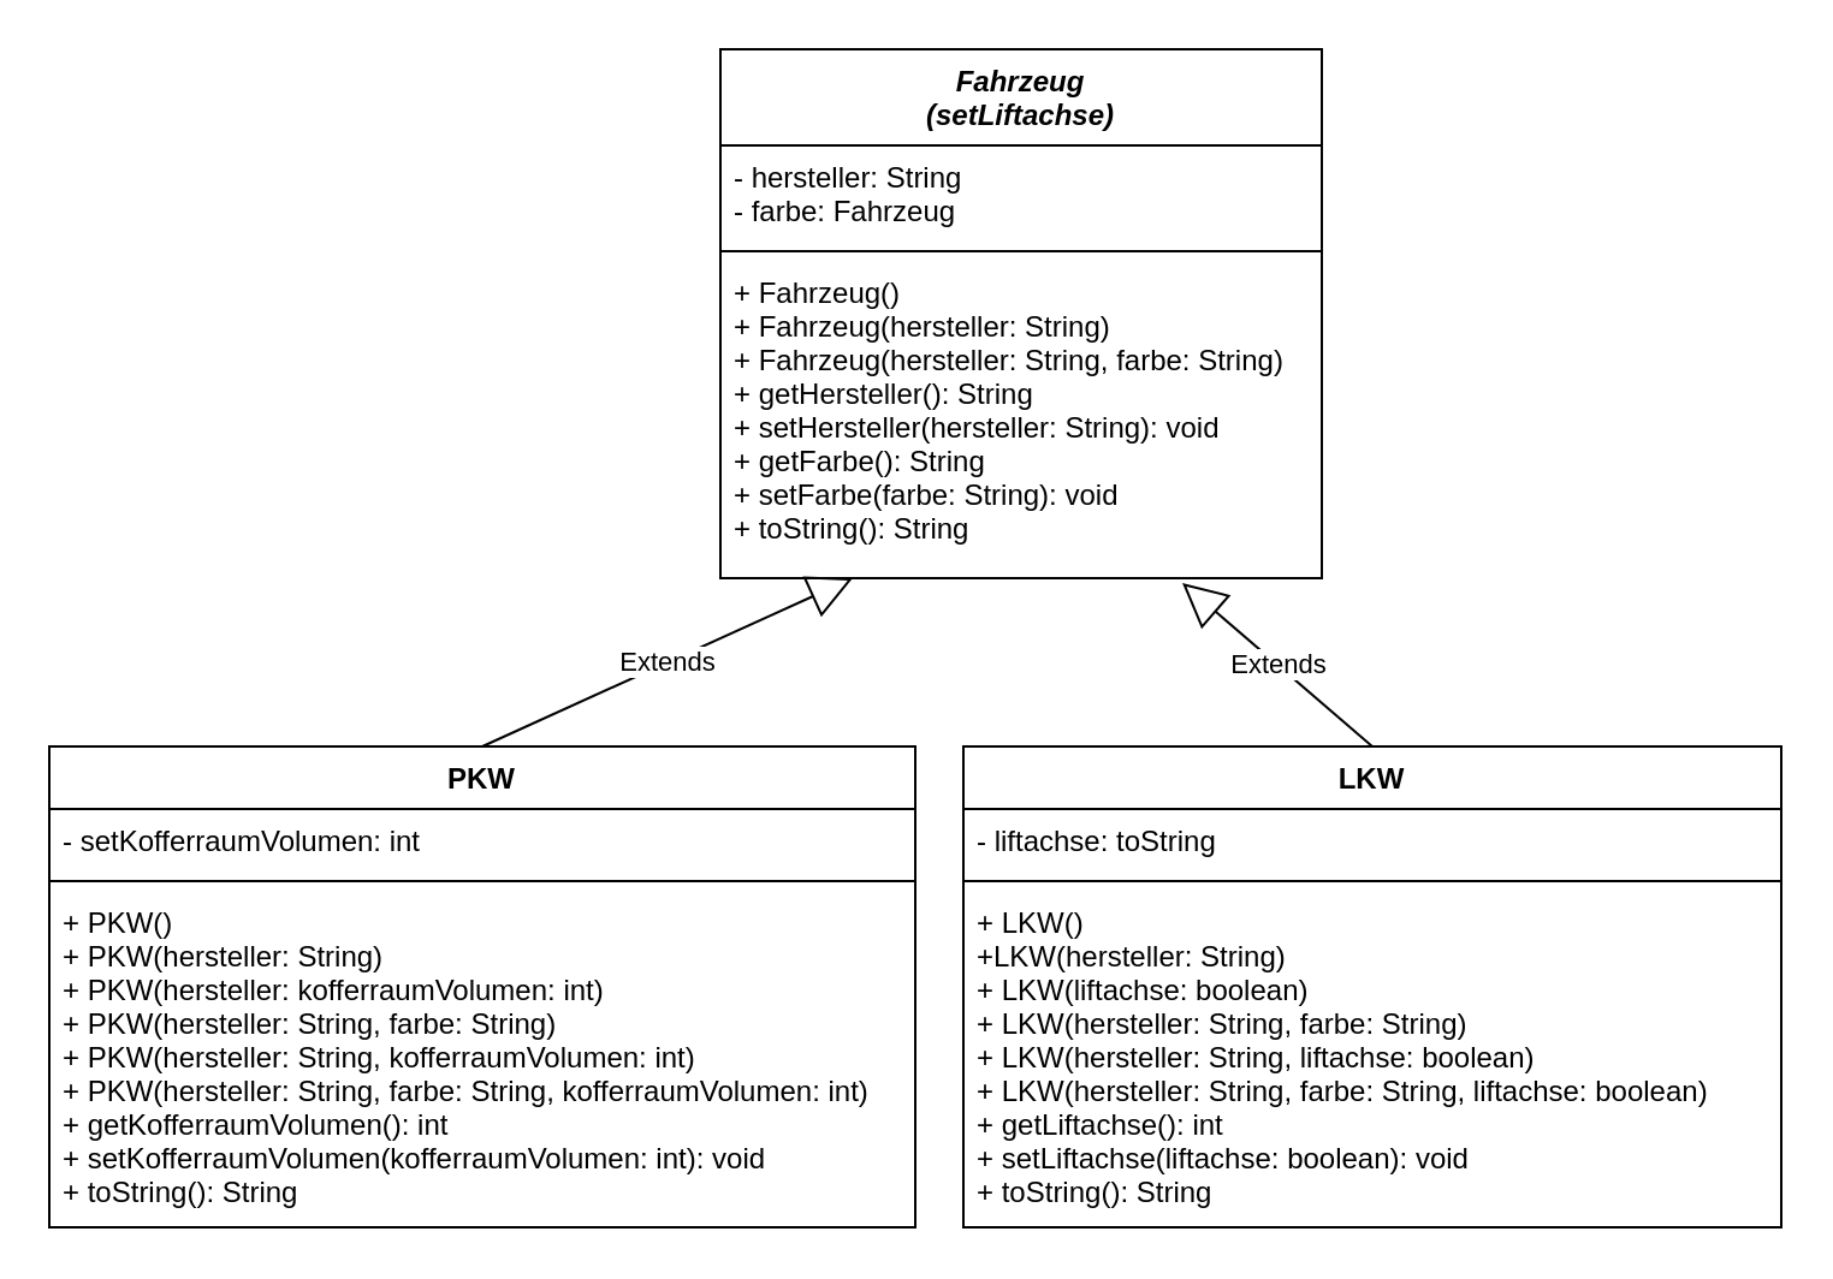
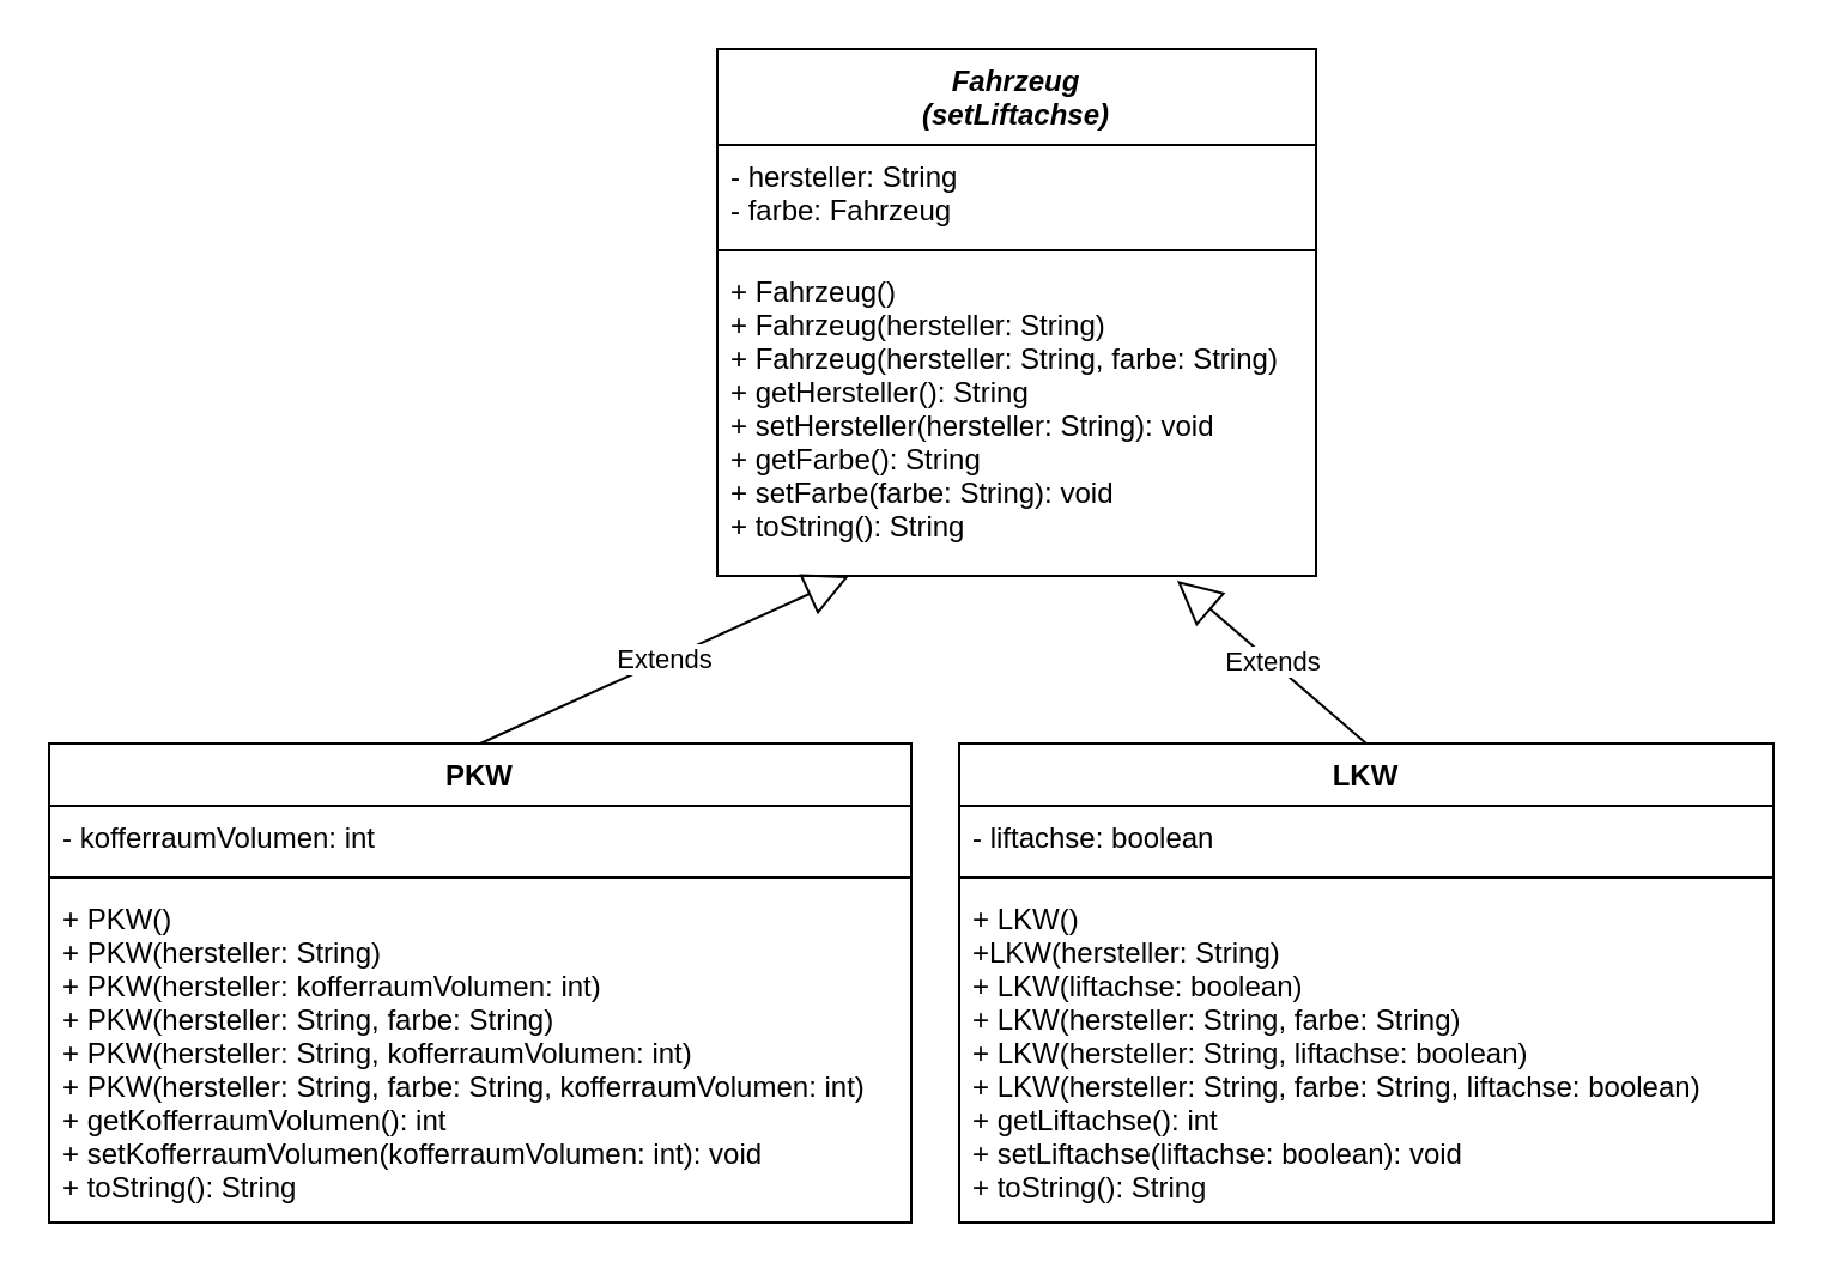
- <mxCell id="7" value="- setKofferraumVolumen: int" style="text;strokeColor=none;fillColor=none;align=left;verticalAlign=top;spacingLeft=4;spacingRight=4;overflow=hidden;rotatable=0;points=[[0,0.5],[1,0.5]];portConstraint=eastwest;" parent="6" vertex="1"><mxGeometry y="26" width="360" height="26" as="geometry" /></mxCell>
+ <mxCell id="7" value="- kofferraumVolumen: int" style="text;strokeColor=none;fillColor=none;align=left;verticalAlign=top;spacingLeft=4;spacingRight=4;overflow=hidden;rotatable=0;points=[[0,0.5],[1,0.5]];portConstraint=eastwest;" parent="6" vertex="1"><mxGeometry y="26" width="360" height="26" as="geometry" /></mxCell>
- <mxCell id="12" value="- liftachse: toString" style="text;strokeColor=none;fillColor=none;align=left;verticalAlign=top;spacingLeft=4;spacingRight=4;overflow=hidden;rotatable=0;points=[[0,0.5],[1,0.5]];portConstraint=eastwest;" parent="11" vertex="1"><mxGeometry y="26" width="340" height="26" as="geometry" /></mxCell>
+ <mxCell id="12" value="- liftachse: boolean" style="text;strokeColor=none;fillColor=none;align=left;verticalAlign=top;spacingLeft=4;spacingRight=4;overflow=hidden;rotatable=0;points=[[0,0.5],[1,0.5]];portConstraint=eastwest;" parent="11" vertex="1"><mxGeometry y="26" width="340" height="26" as="geometry" /></mxCell>
